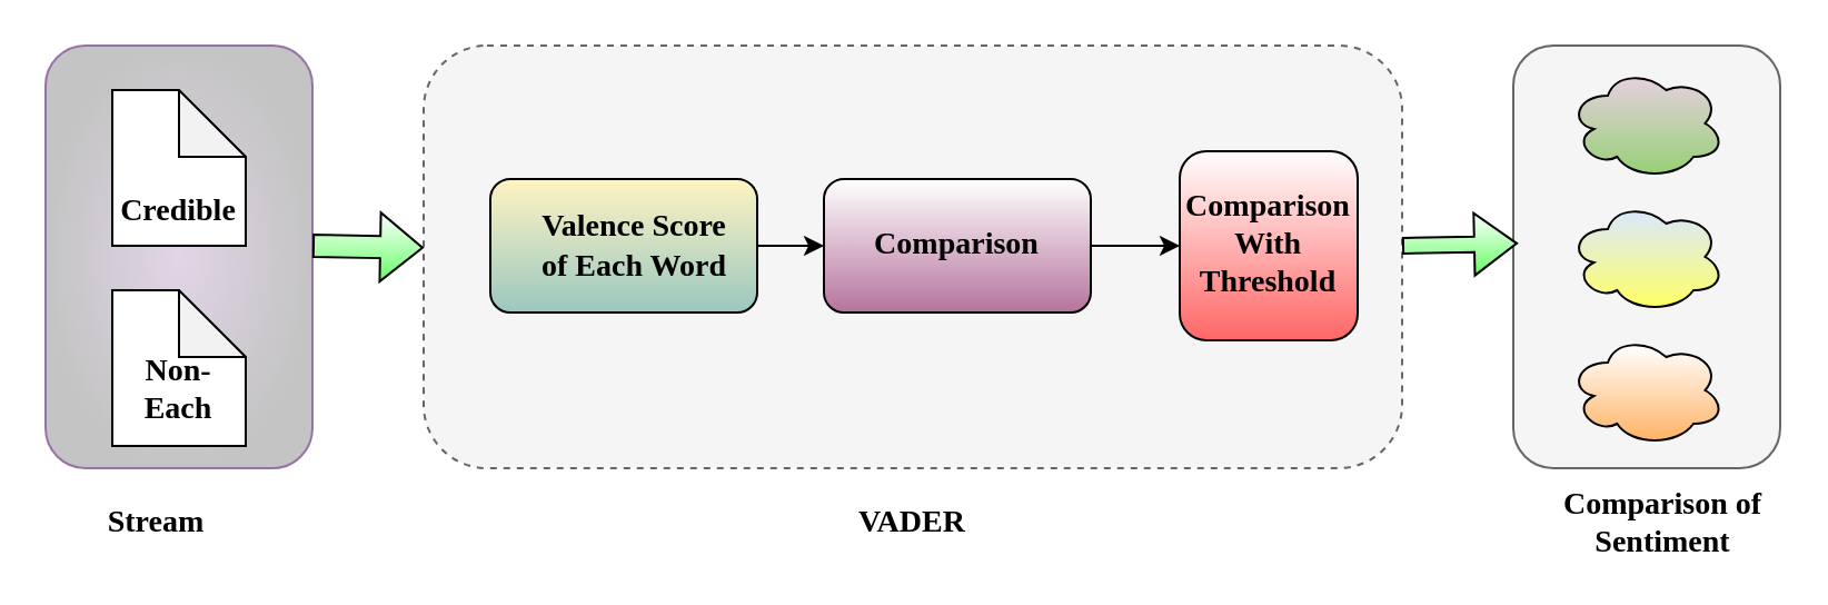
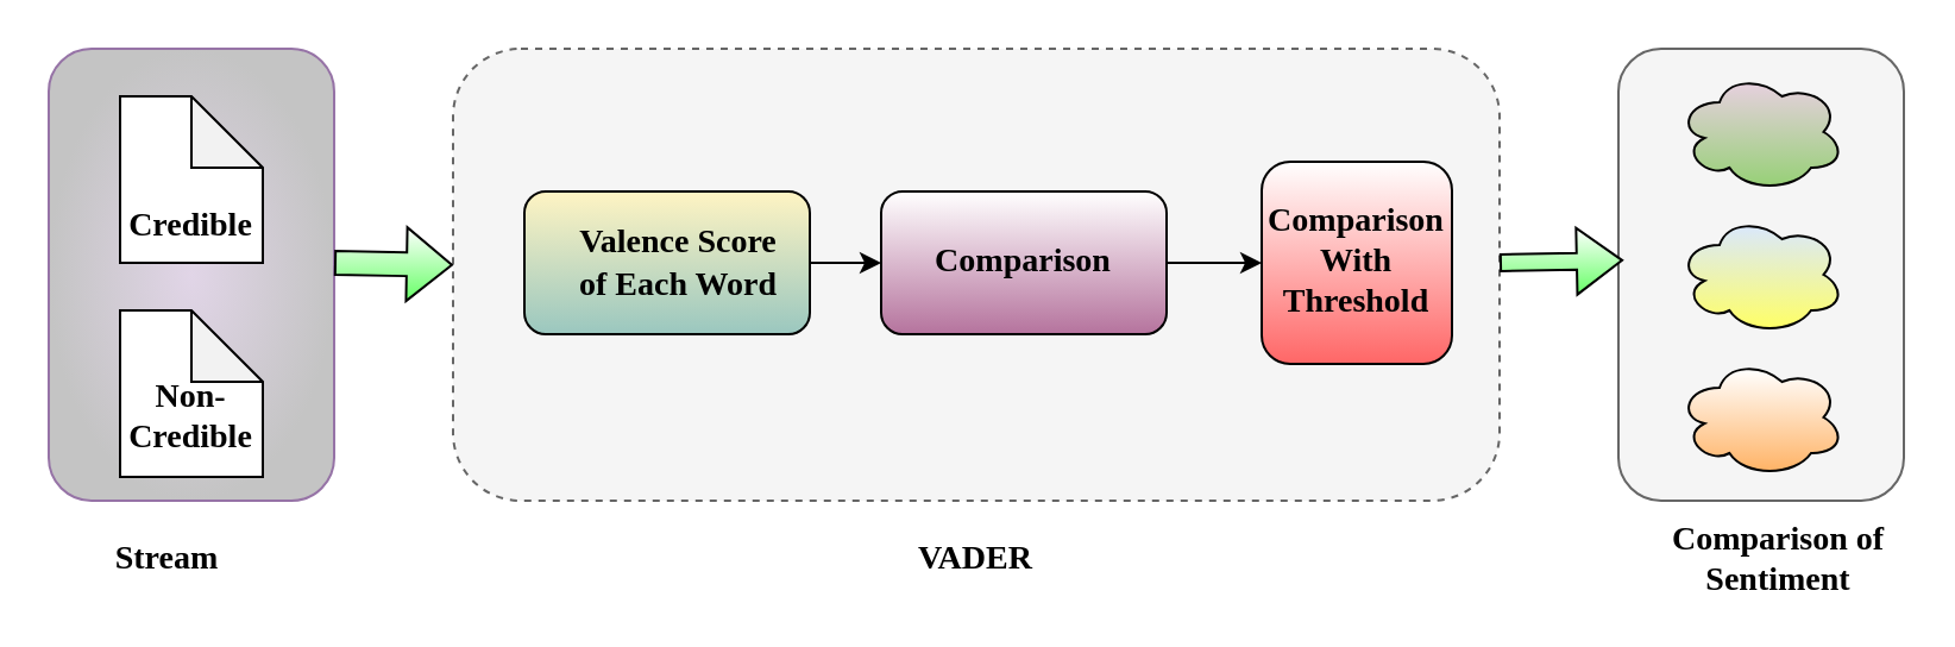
- <mxCell id="19" value="&lt;b&gt;Non-Each&lt;/b&gt;" style="text;html=1;strokeColor=none;fillColor=none;align=center;verticalAlign=middle;whiteSpace=wrap;rounded=0;fontFamily=Times New Roman;fontSize=14;" parent="1" vertex="1"><mxGeometry x="50" y="160" width="60" height="30" as="geometry" /></mxCell>
+ <mxCell id="19" value="&lt;b&gt;Non-Credible&lt;/b&gt;" style="text;html=1;strokeColor=none;fillColor=none;align=center;verticalAlign=middle;whiteSpace=wrap;rounded=0;fontFamily=Times New Roman;fontSize=14;" parent="1" vertex="1"><mxGeometry x="50" y="160" width="60" height="30" as="geometry" /></mxCell>
